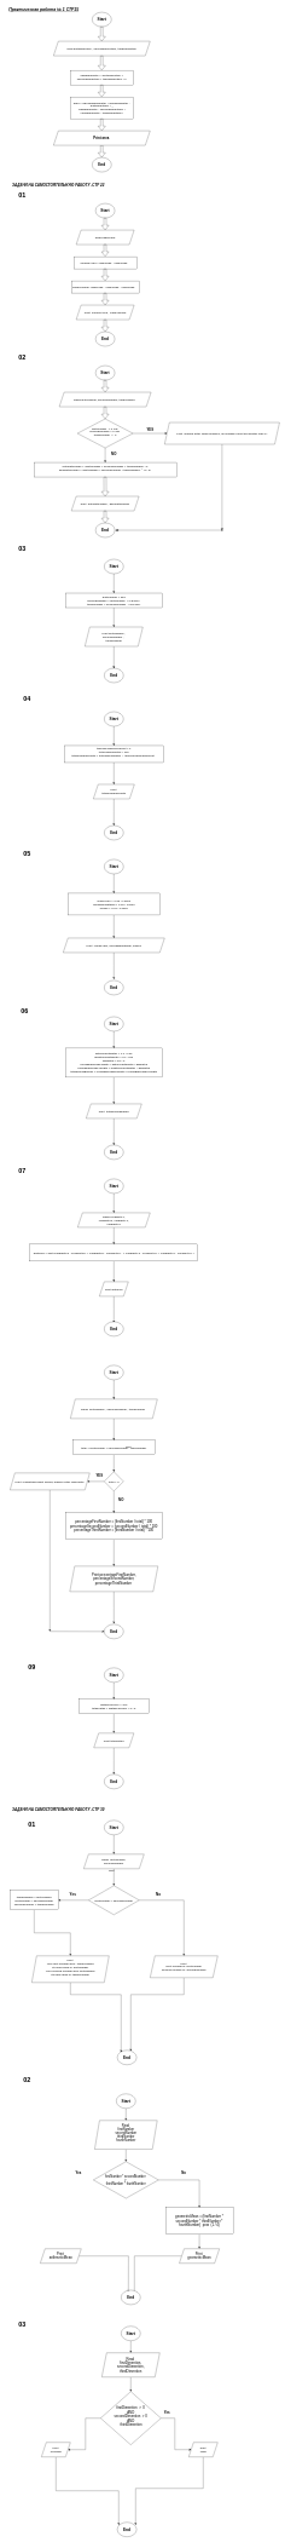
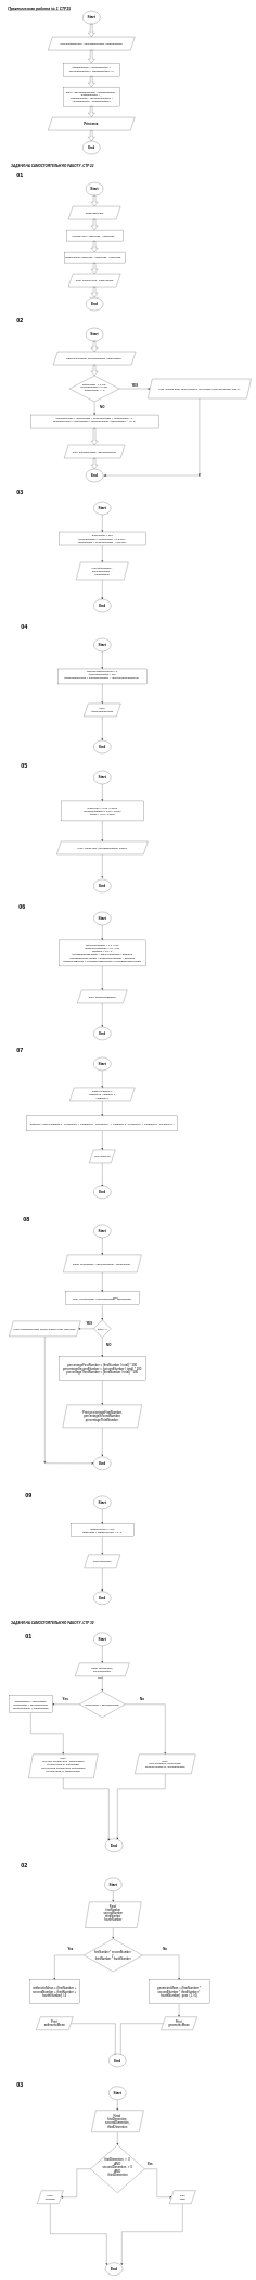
+ <mxCell id="90" value="&lt;b&gt;&lt;font style=&quot;font-size: 27px;&quot;&gt;08&lt;/font&gt;&lt;/b&gt;" style="text;html=1;whiteSpace=wrap;strokeColor=none;fillColor=none;align=center;verticalAlign=middle;rounded=0;" parent="1" vertex="1"><mxGeometry x="90" y="5600" width="60" height="30" as="geometry" /></mxCell>
+ <mxCell id="143" value="" style="edgeStyle=orthogonalEdgeStyle;rounded=0;orthogonalLoop=1;jettySize=auto;html=1;" edge="1" parent="1" source="145" target="146"><mxGeometry relative="1" as="geometry" /></mxCell>
+ <mxCell id="146" value="&lt;font style=&quot;font-size: 14px;&quot;&gt;arithmeticMean = (firstNumber + secondNumber + thirdNumber + fourthNumber) / 4&lt;/font&gt;" style="whiteSpace=wrap;html=1;" vertex="1" parent="1"><mxGeometry x="135" y="9120" width="230" height="110" as="geometry" /></mxCell>
